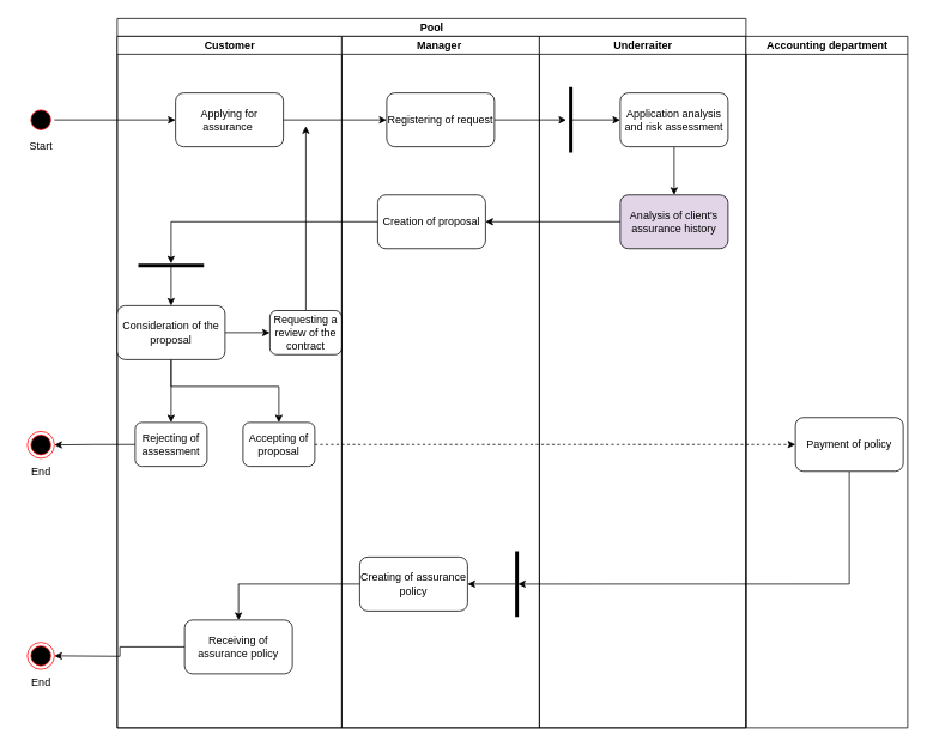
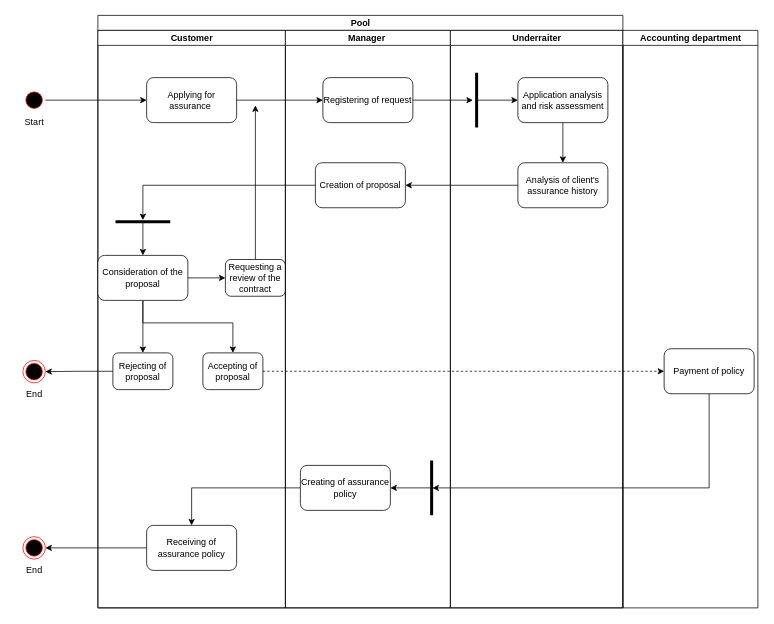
- <mxCell id="26" value="Analysis of client's assurance history" style="rounded=1;whiteSpace=wrap;html=1;fillColor=#e1d5e7;" vertex="1" parent="23"><mxGeometry x="90.0" y="176.5" width="120" height="60" as="geometry" /></mxCell>
+ <mxCell id="26" value="Analysis of client's assurance history" style="rounded=1;whiteSpace=wrap;html=1;" vertex="1" parent="23"><mxGeometry x="90.0" y="176.5" width="120" height="60" as="geometry" /></mxCell>
- <mxCell id="12" value="Rejecting of assessment" style="rounded=1;whiteSpace=wrap;html=1;" vertex="1" parent="3"><mxGeometry x="20" y="430" width="80" height="49" as="geometry" /></mxCell>
+ <mxCell id="12" value="Rejecting of proposal" style="rounded=1;whiteSpace=wrap;html=1;" vertex="1" parent="3"><mxGeometry x="20" y="430" width="80" height="49" as="geometry" /></mxCell>
- <mxCell id="13" value="Receiving of assurance policy" style="rounded=1;whiteSpace=wrap;html=1;" vertex="1" parent="3"><mxGeometry x="75" y="650" width="120" height="60" as="geometry" /></mxCell>
+ <mxCell id="13" value="Receiving of assurance policy" style="rounded=1;whiteSpace=wrap;html=1;" vertex="1" parent="3"><mxGeometry x="65.0" y="660" width="120" height="60" as="geometry" /></mxCell>
